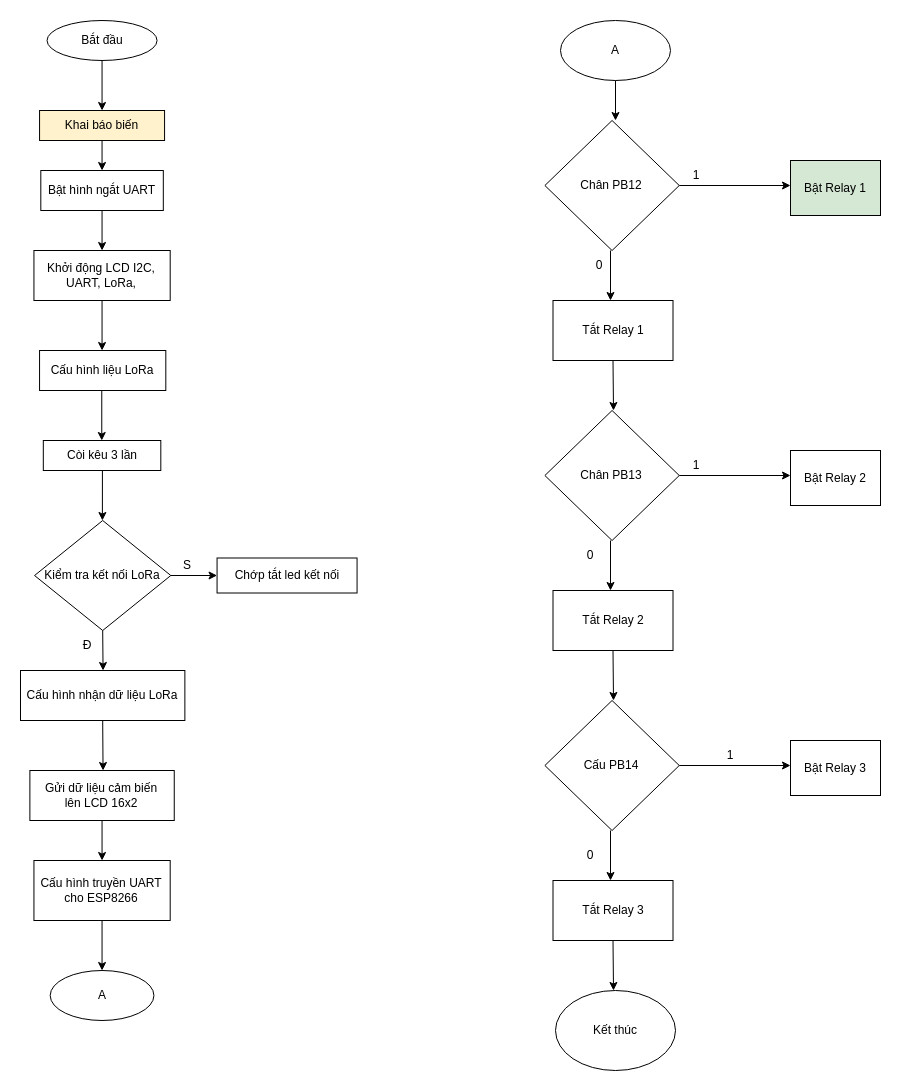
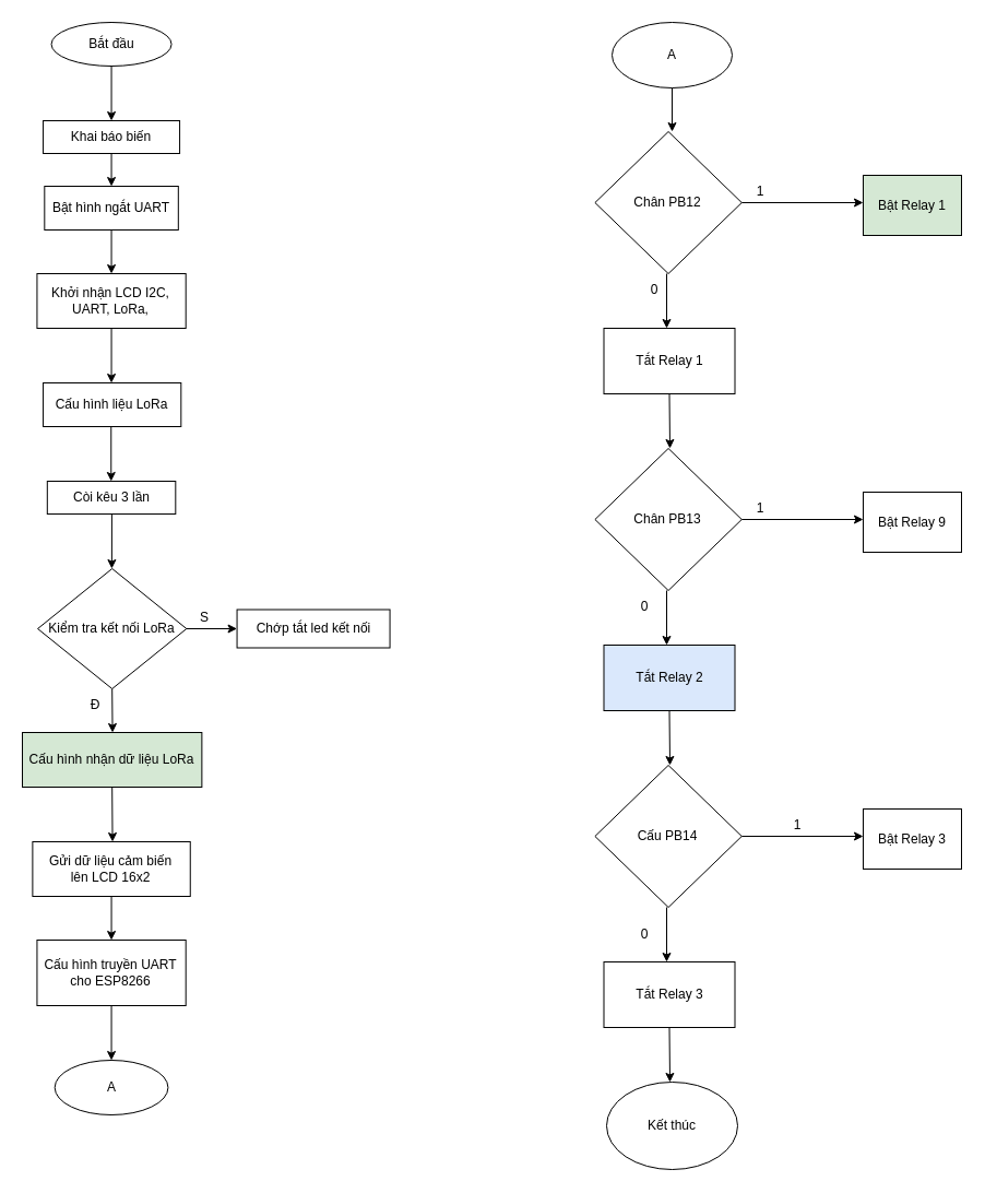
- <mxCell id="4" value="Khai báo biến" style="rounded=0;whiteSpace=wrap;html=1;fillColor=#fff2cc;" vertex="1" parent="1"><mxGeometry x="39.06" y="110" width="125" height="30" as="geometry" /></mxCell>
+ <mxCell id="4" value="Khai báo biến" style="rounded=0;whiteSpace=wrap;html=1;" vertex="1" parent="1"><mxGeometry x="39.06" y="110" width="125" height="30" as="geometry" /></mxCell>
- <mxCell id="8" value="Khởi động LCD I2C, UART, LoRa," style="rounded=0;whiteSpace=wrap;html=1;" vertex="1" parent="1"><mxGeometry x="33.44" y="250" width="136.25" height="50" as="geometry" /></mxCell>
+ <mxCell id="8" value="Khởi nhận LCD I2C, UART, LoRa," style="rounded=0;whiteSpace=wrap;html=1;" vertex="1" parent="1"><mxGeometry x="33.44" y="250" width="136.25" height="50" as="geometry" /></mxCell>
- <mxCell id="40" value="Bật Relay 2" style="rounded=0;whiteSpace=wrap;html=1;" vertex="1" parent="1"><mxGeometry x="790" y="450" width="90" height="55" as="geometry" /></mxCell>
+ <mxCell id="40" value="Bật Relay 9" style="rounded=0;whiteSpace=wrap;html=1;" vertex="1" parent="1"><mxGeometry x="790" y="450" width="90" height="55" as="geometry" /></mxCell>
- <mxCell id="42" value="Tắt Relay 2" style="rounded=0;whiteSpace=wrap;html=1;" vertex="1" parent="1"><mxGeometry x="552.5" y="590" width="120" height="60" as="geometry" /></mxCell>
+ <mxCell id="42" value="Tắt Relay 2" style="rounded=0;whiteSpace=wrap;html=1;fillColor=#dae8fc;" vertex="1" parent="1"><mxGeometry x="552.5" y="590" width="120" height="60" as="geometry" /></mxCell>
- <mxCell id="20" value="Cấu hình nhận dữ liệu LoRa" style="rounded=0;whiteSpace=wrap;html=1;" vertex="1" parent="1"><mxGeometry x="20" y="670" width="164.37" height="50" as="geometry" /></mxCell>
+ <mxCell id="20" value="Cấu hình nhận dữ liệu LoRa" style="rounded=0;whiteSpace=wrap;html=1;fillColor=#d5e8d4;" vertex="1" parent="1"><mxGeometry x="20" y="670" width="164.37" height="50" as="geometry" /></mxCell>
